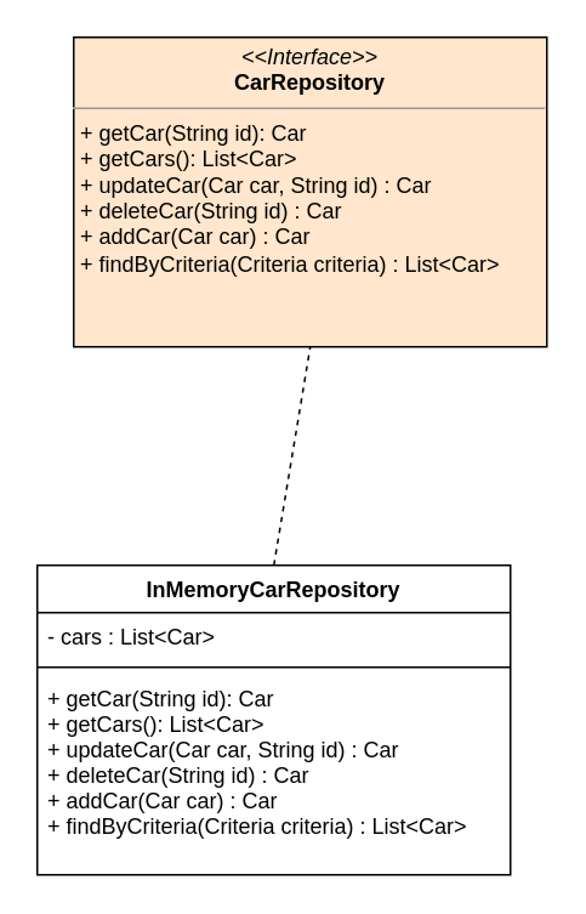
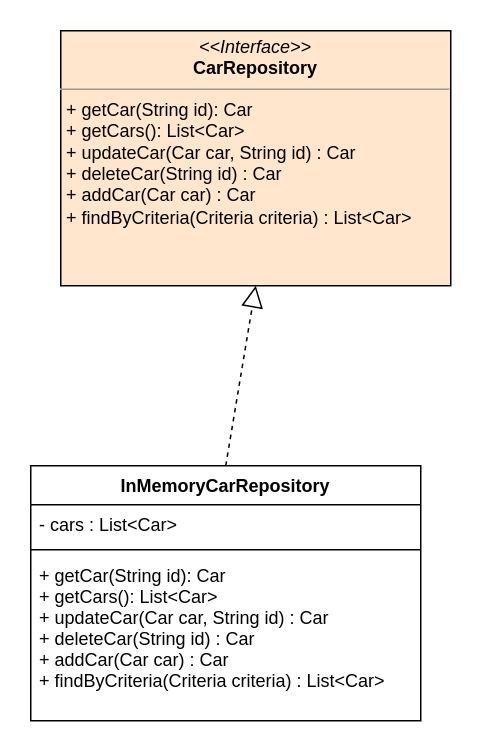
- <mxCell id="7" value="" style="endArrow=none;dashed=1;endFill=0;endSize=12;html=1;entryX=0.5;entryY=1;entryDx=0;entryDy=0;exitX=0.5;exitY=0;exitDx=0;exitDy=0;" edge="1" parent="1" source="3" target="2"><mxGeometry width="160" relative="1" as="geometry"><mxPoint x="270" y="140" as="sourcePoint" /><mxPoint x="410" y="140" as="targetPoint" /></mxGeometry></mxCell>
+ <mxCell id="7" value="" style="endArrow=block;dashed=1;endFill=0;endSize=12;html=1;entryX=0.5;entryY=1;entryDx=0;entryDy=0;exitX=0.5;exitY=0;exitDx=0;exitDy=0;" edge="1" parent="1" source="3" target="2"><mxGeometry width="160" relative="1" as="geometry"><mxPoint x="270" y="140" as="sourcePoint" /><mxPoint x="410" y="140" as="targetPoint" /></mxGeometry></mxCell>
